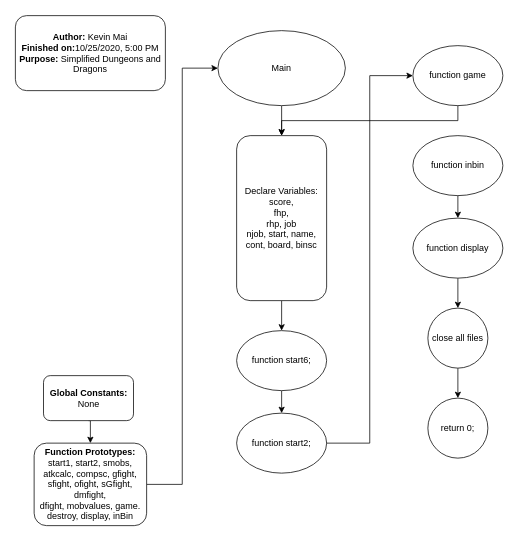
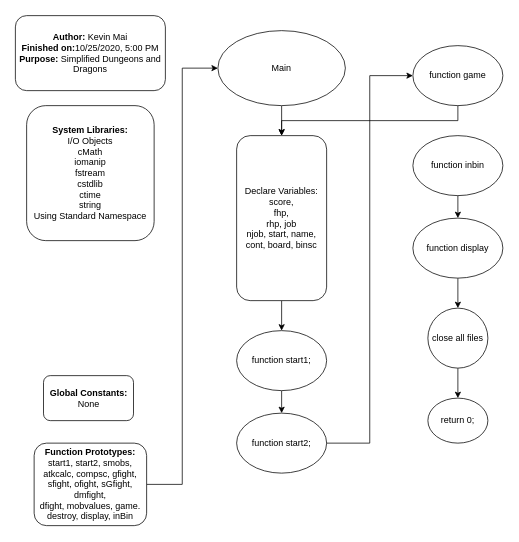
+ <mxCell id="3" value="&lt;b&gt;System Libraries:&lt;/b&gt;&lt;br&gt;I/O Objects&lt;br&gt;cMath&lt;br&gt;iomanip&lt;br&gt;fstream&lt;br&gt;cstdlib&lt;br&gt;ctime&lt;br&gt;string&lt;br&gt;Using Standard Namespace" style="rounded=1;whiteSpace=wrap;html=1;" vertex="1" parent="1"><mxGeometry x="35" y="140" width="170" height="180" as="geometry" /></mxCell>
- <mxCell id="13" value="function start6;" style="ellipse;whiteSpace=wrap;html=1;" vertex="1" parent="1"><mxGeometry x="315" y="440" width="120" height="80" as="geometry" /></mxCell>
+ <mxCell id="13" value="function start1;" style="ellipse;whiteSpace=wrap;html=1;" vertex="1" parent="1"><mxGeometry x="315" y="440" width="120" height="80" as="geometry" /></mxCell>
- <mxCell id="24" value="return 0;" style="ellipse;whiteSpace=wrap;html=1;aspect=fixed;" vertex="1" parent="1"><mxGeometry x="570" y="530" width="80" height="80" as="geometry" /></mxCell>
+ <mxCell id="24" value="return 0;" style="ellipse;whiteSpace=wrap;html=1;aspect=fixed;" vertex="1" parent="1"><mxGeometry x="570" y="530" width="80" height="60" as="geometry" /></mxCell>
- <mxCell id="4" style="edgeStyle=orthogonalEdgeStyle;rounded=0;orthogonalLoop=1;jettySize=auto;html=1;exitX=0.5;exitY=1;exitDx=0;exitDy=0;entryX=0.5;entryY=0;entryDx=0;entryDy=0;" edge="1" parent="1" source="5" target="7"><mxGeometry relative="1" as="geometry" /></mxCell>
